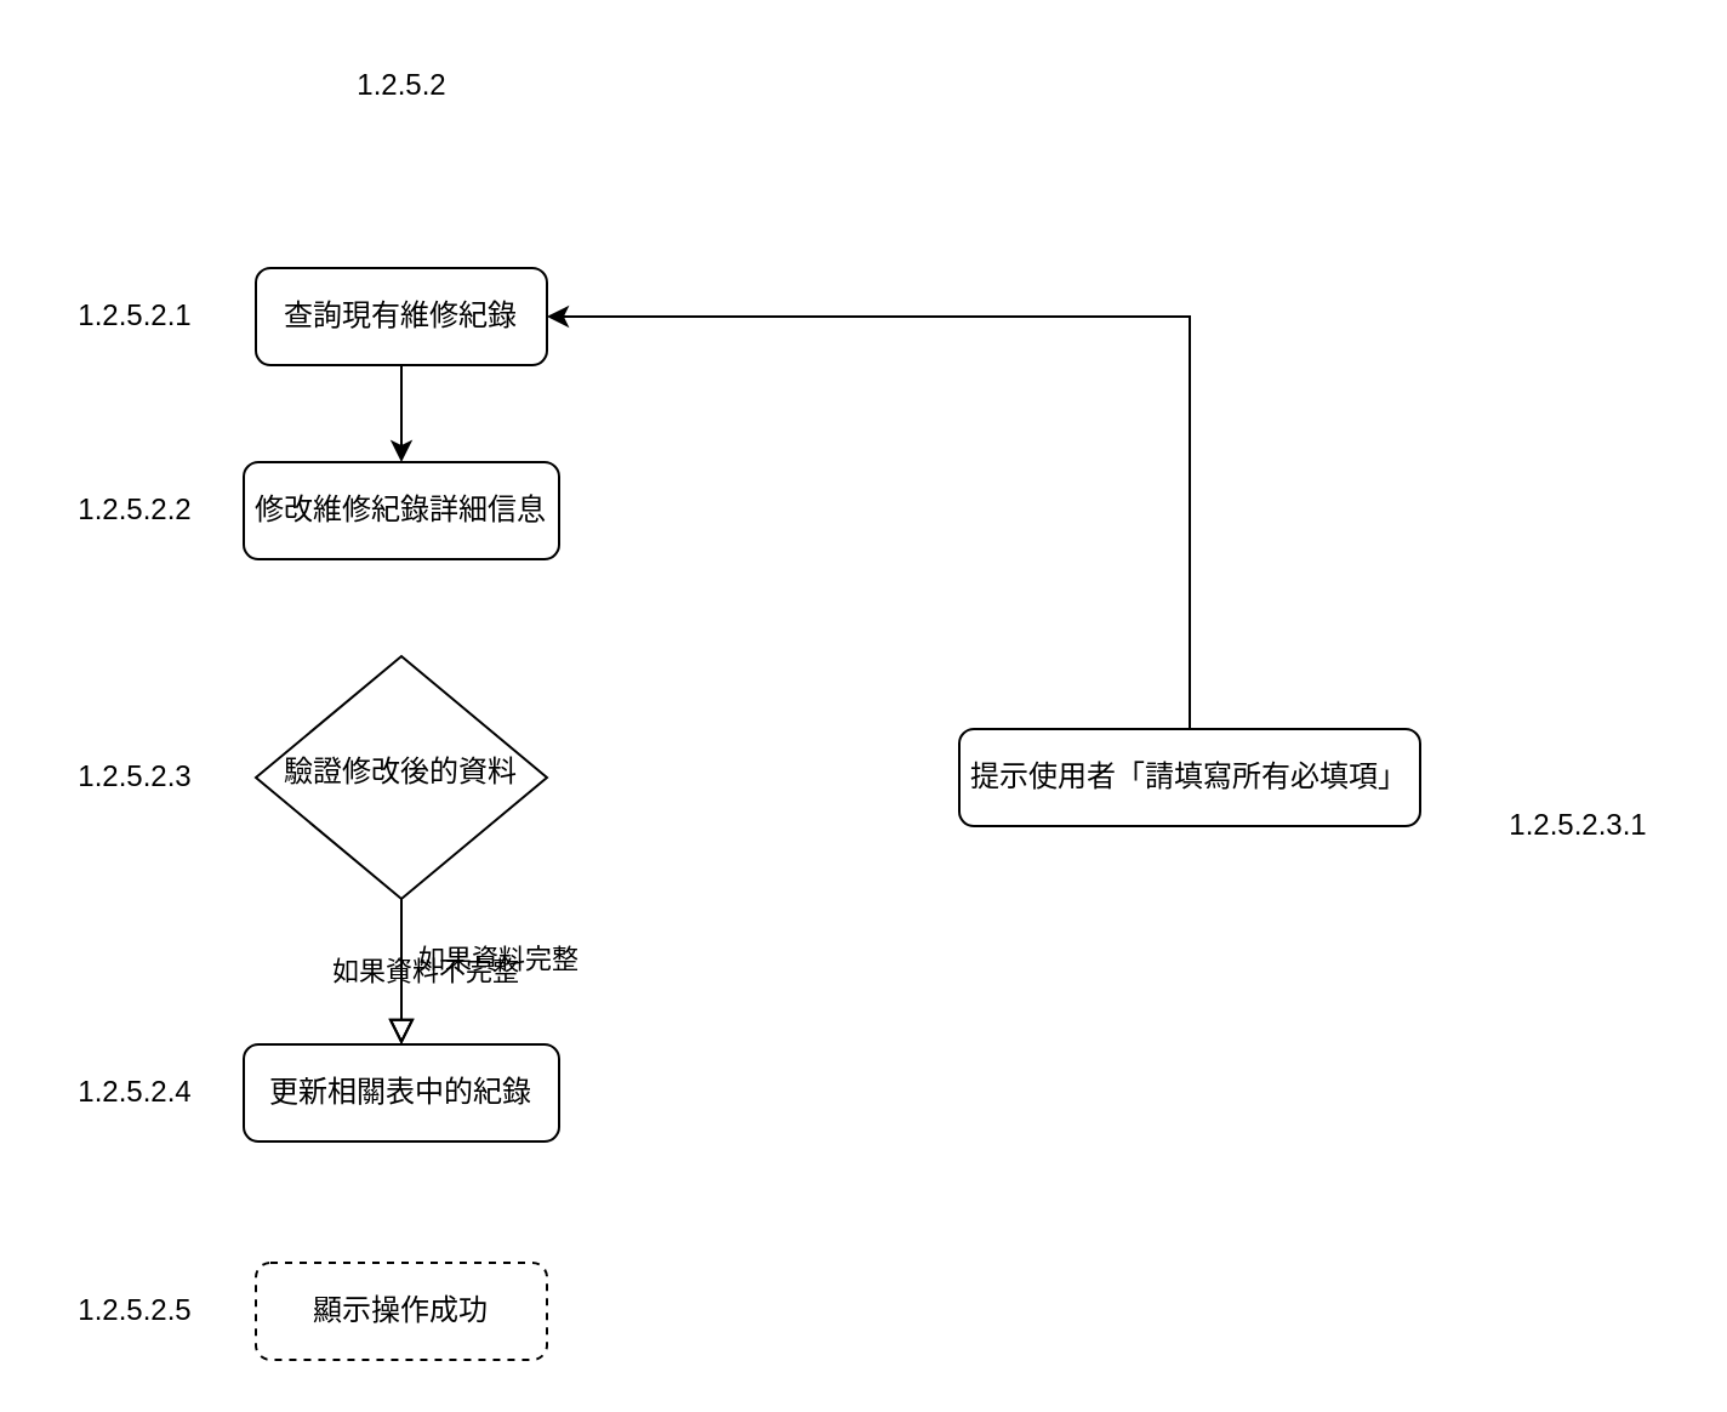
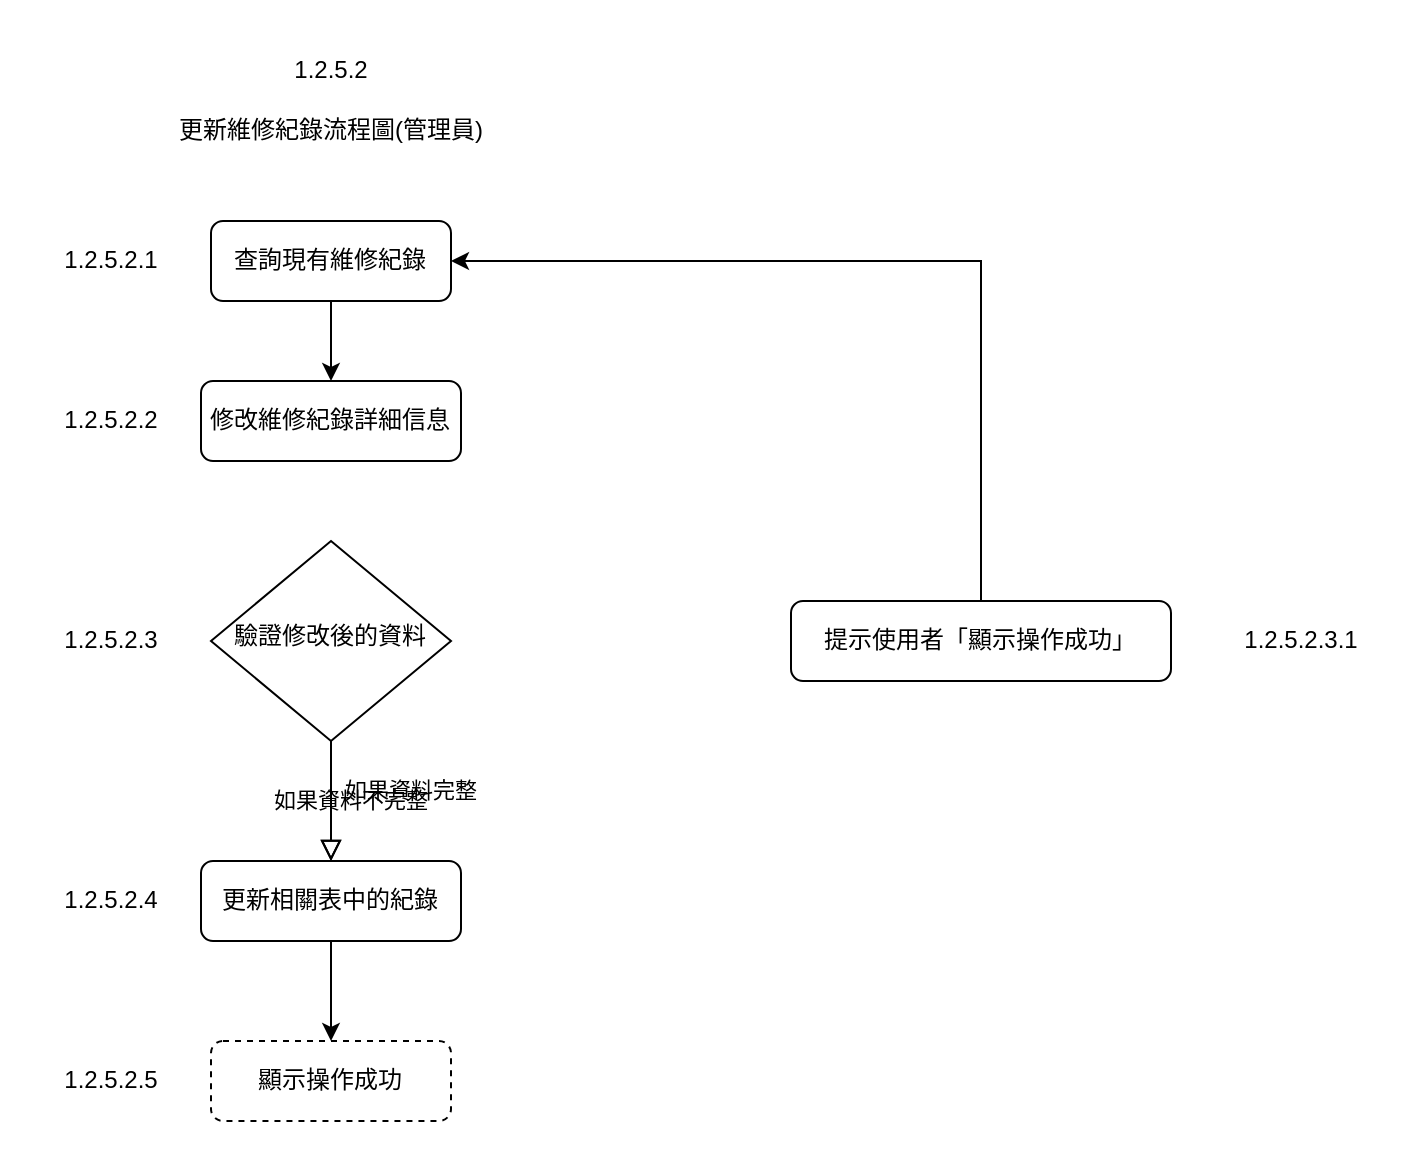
+ <mxCell id="10" value="更新維修紀錄流程圖(管理員&lt;span style=&quot;background-color: initial;&quot;&gt;)&lt;/span&gt;" style="text;html=1;align=center;verticalAlign=middle;resizable=0;points=[];autosize=1;strokeColor=none;fillColor=none;" parent="1" vertex="1"><mxGeometry x="75" y="50" width="180" height="30" as="geometry" /></mxCell>
- <mxCell id="8" value="提示使用者「請填寫所有必填項&lt;span style=&quot;background-color: initial;&quot;&gt;」&lt;/span&gt;" style="rounded=1;whiteSpace=wrap;html=1;fontSize=12;glass=0;strokeWidth=1;shadow=0;" parent="1" vertex="1"><mxGeometry x="395" y="300" width="190" height="40" as="geometry" /></mxCell>
+ <mxCell id="8" value="提示使用者「顯示操作成功&lt;span style=&quot;background-color: initial;&quot;&gt;」&lt;/span&gt;" style="rounded=1;whiteSpace=wrap;html=1;fontSize=12;glass=0;strokeWidth=1;shadow=0;" parent="1" vertex="1"><mxGeometry x="395" y="300" width="190" height="40" as="geometry" /></mxCell>
- <mxCell id="18" value="1.2.5.2.3.1" style="text;html=1;align=center;verticalAlign=middle;resizable=0;points=[];autosize=1;strokeColor=none;fillColor=none;" parent="1" vertex="1"><mxGeometry x="610" y="325" width="80" height="30" as="geometry" /></mxCell>
+ <mxCell id="18" value="1.2.5.2.3.1" style="text;html=1;align=center;verticalAlign=middle;resizable=0;points=[];autosize=1;strokeColor=none;fillColor=none;" parent="1" vertex="1"><mxGeometry x="610" y="305" width="80" height="30" as="geometry" /></mxCell>
+ <mxCell id="12" value="" style="edgeStyle=orthogonalEdgeStyle;rounded=0;orthogonalLoop=1;jettySize=auto;html=1;" parent="1" source="13" target="9" edge="1"><mxGeometry relative="1" as="geometry" /></mxCell>
